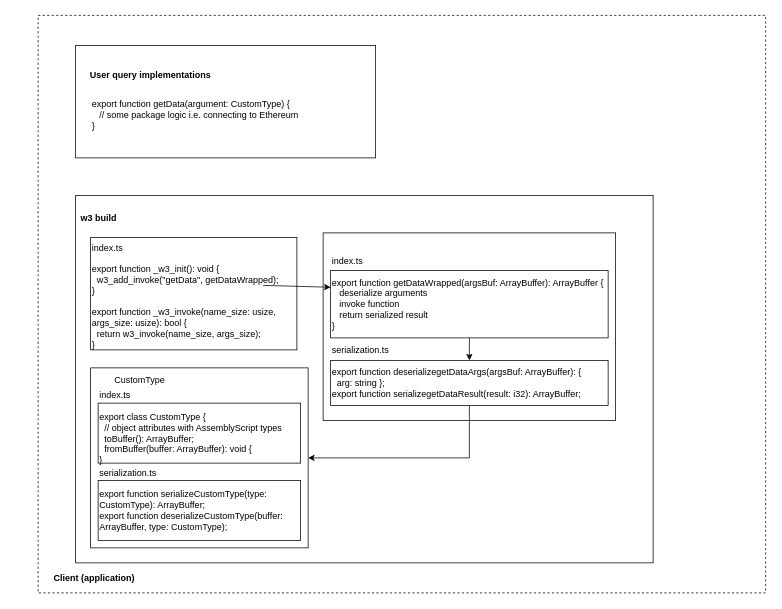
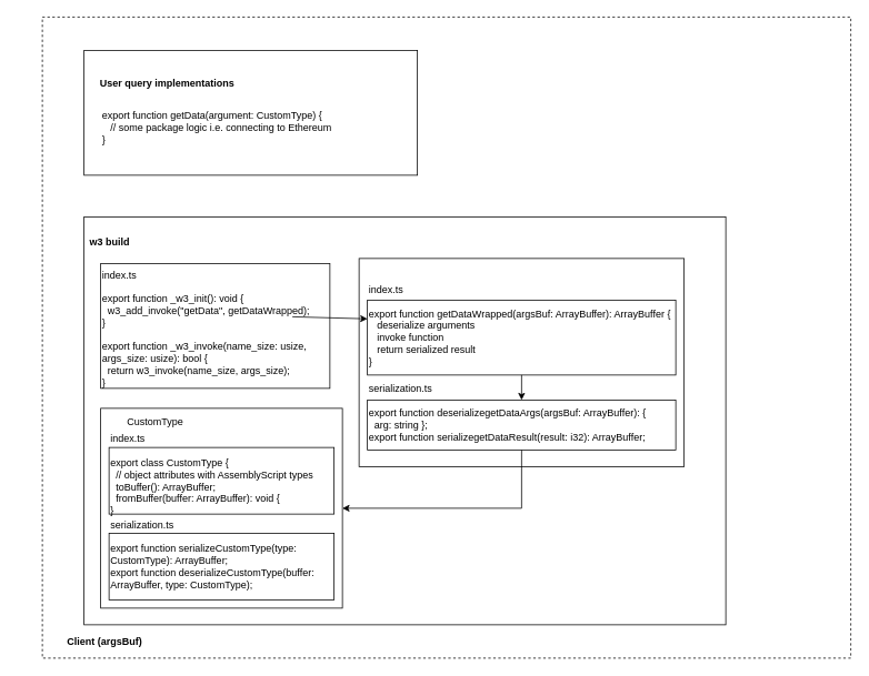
- <mxCell id="5" value="Client (application)" style="text;html=1;strokeColor=none;fillColor=none;align=center;verticalAlign=middle;whiteSpace=wrap;rounded=0;fontStyle=1" vertex="1" parent="1"><mxGeometry x="20" y="760" width="210" height="20" as="geometry" /></mxCell>
+ <mxCell id="5" value="Client (argsBuf)" style="text;html=1;strokeColor=none;fillColor=none;align=center;verticalAlign=middle;whiteSpace=wrap;rounded=0;fontStyle=1" vertex="1" parent="1"><mxGeometry x="20" y="760" width="210" height="20" as="geometry" /></mxCell>
